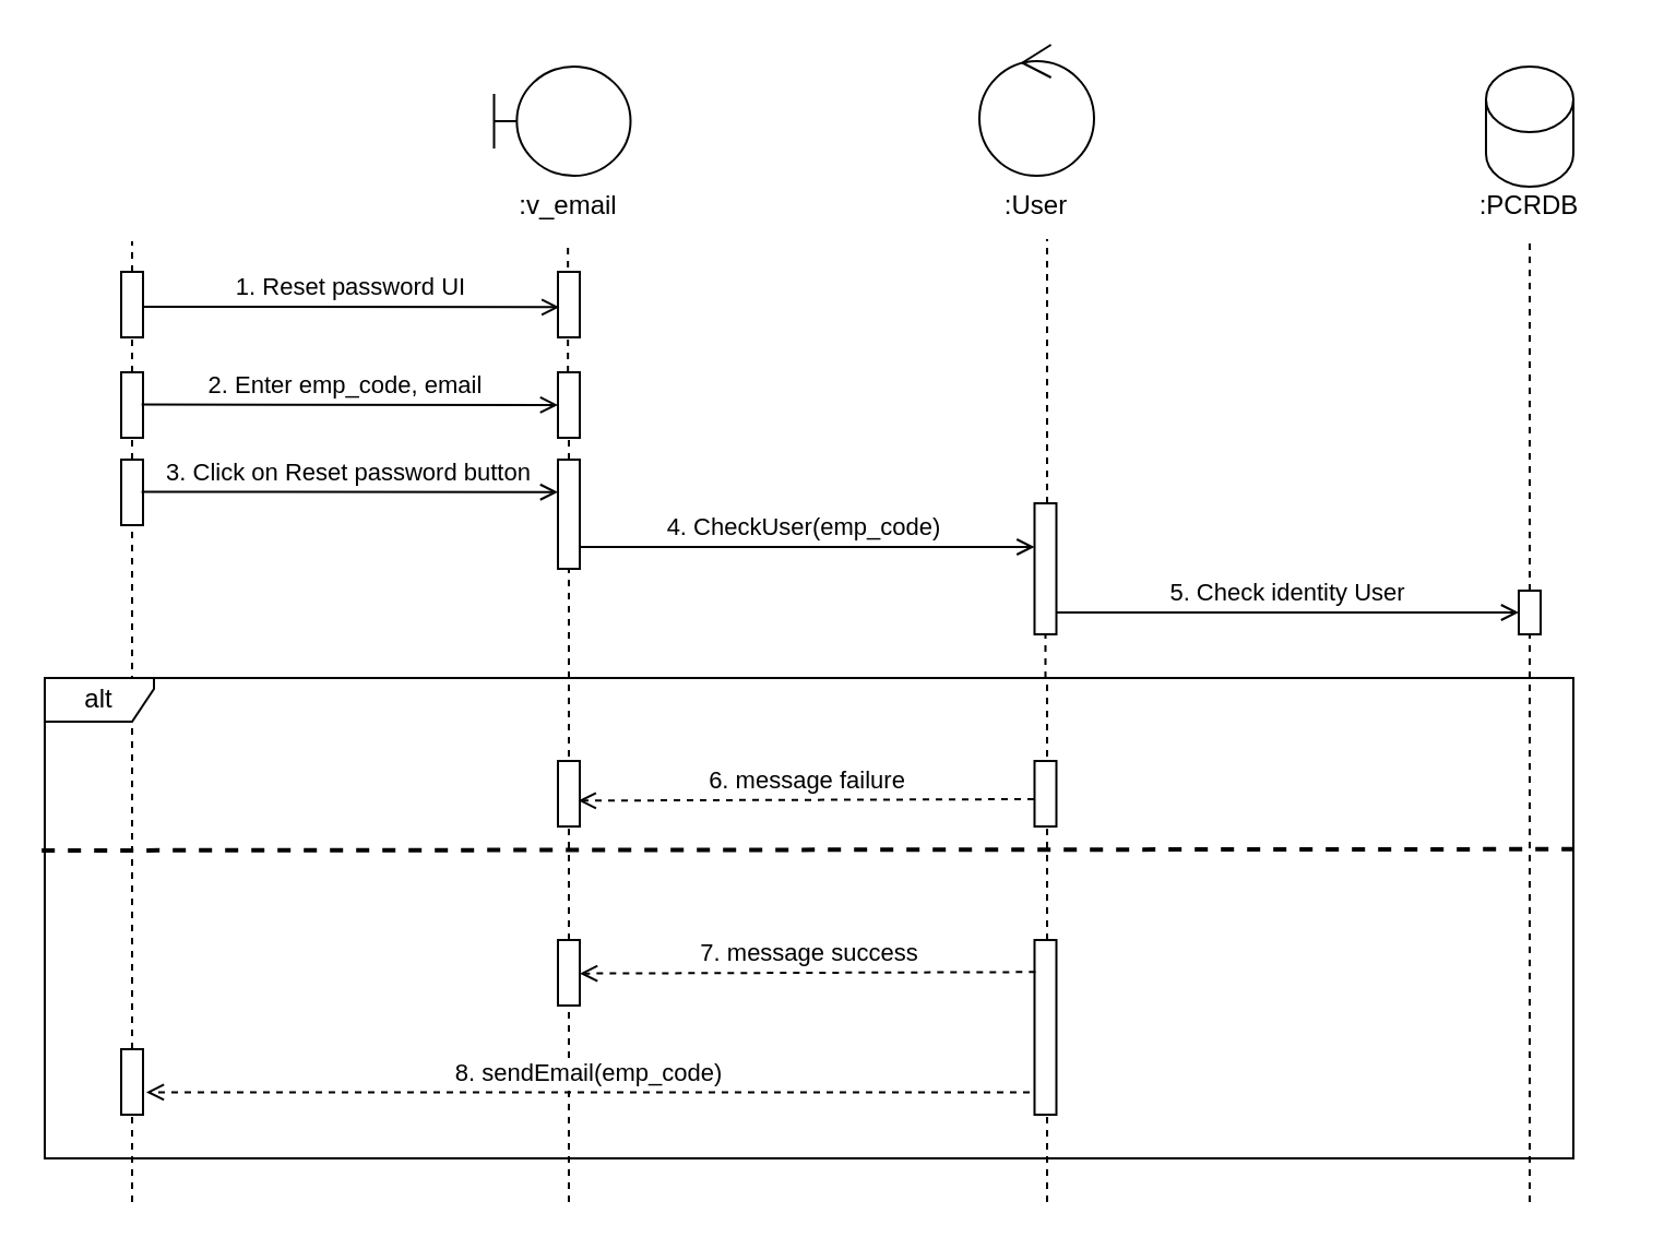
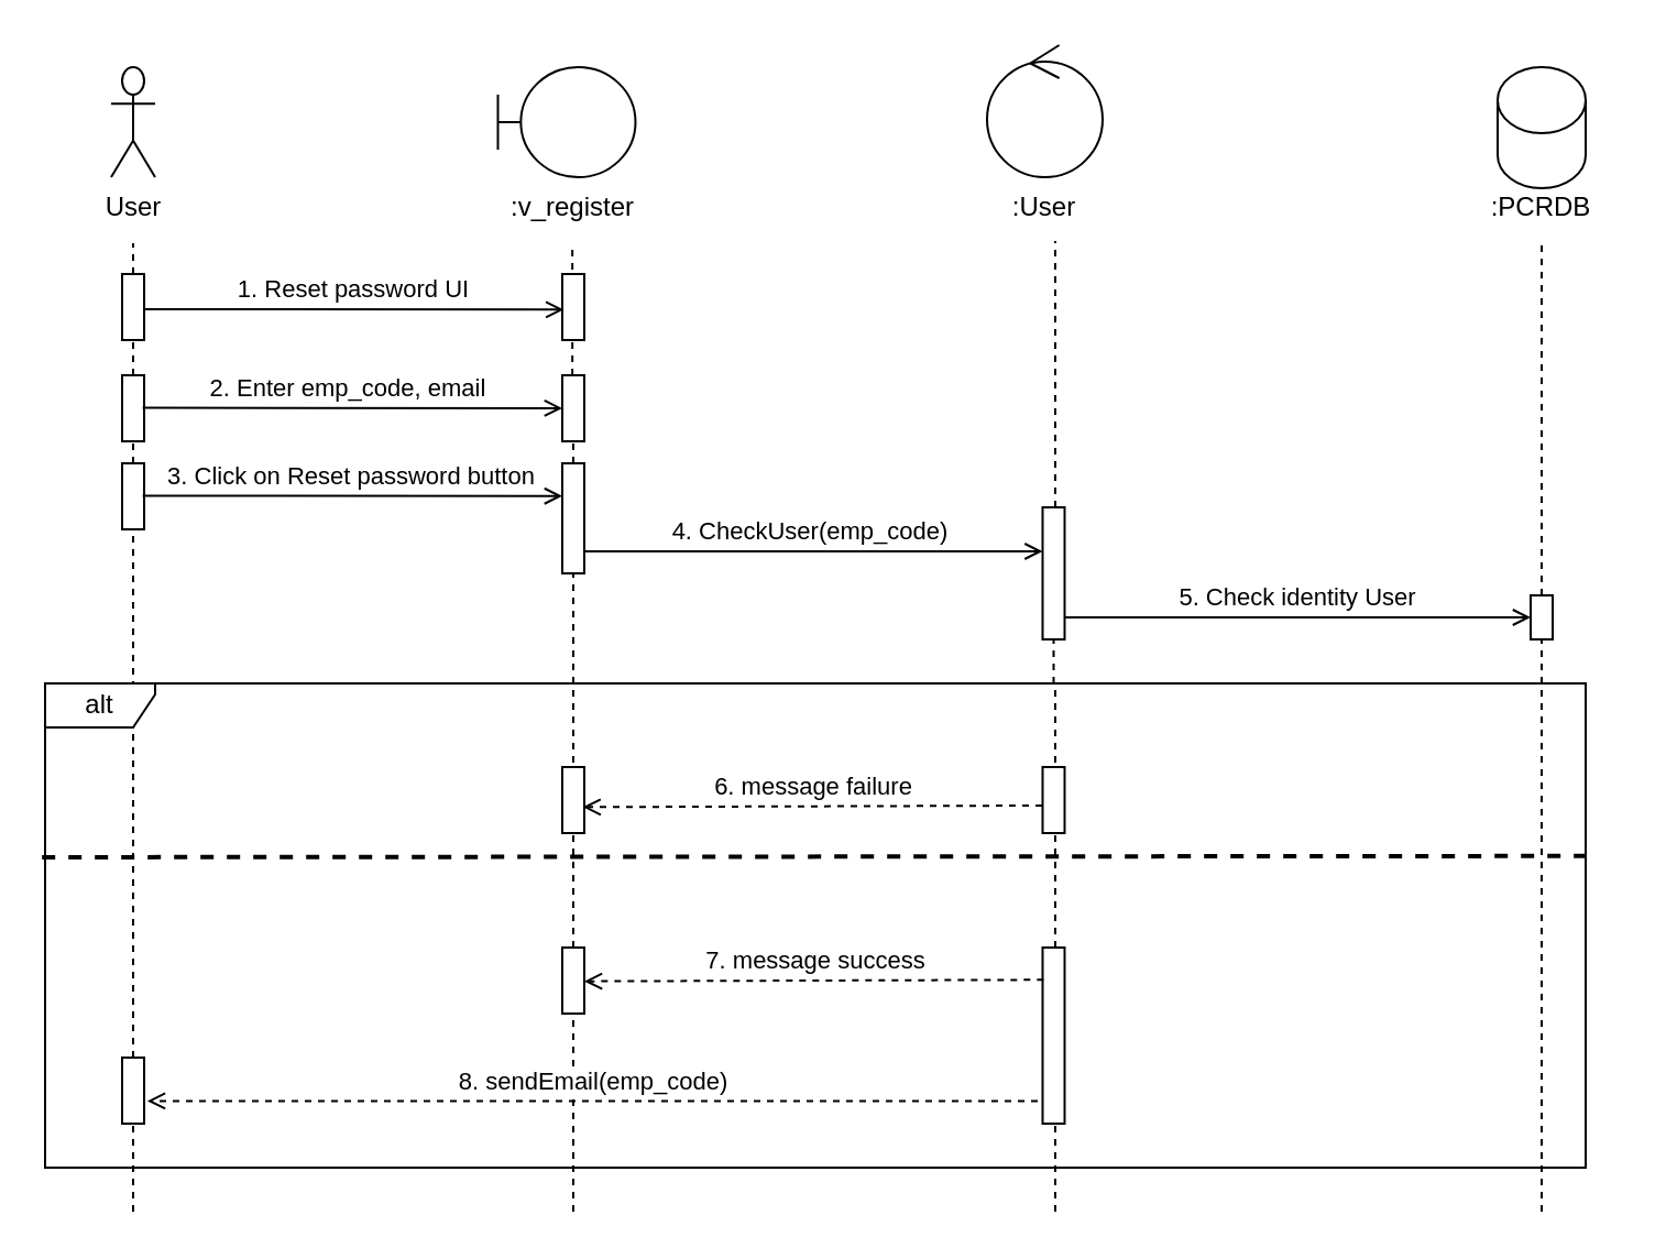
+ <mxCell id="2" value="User" style="shape=umlActor;verticalLabelPosition=bottom;verticalAlign=top;html=1;outlineConnect=0;" parent="1" vertex="1"><mxGeometry x="50" y="30" width="20" height="50" as="geometry" /></mxCell>
- <mxCell id="5" value=":v_email" style="text;align=center;fontStyle=0;verticalAlign=middle;spacingLeft=3;spacingRight=3;strokeColor=none;rotatable=0;points=[[0,0.5],[1,0.5]];portConstraint=eastwest;" parent="1" vertex="1"><mxGeometry x="220" y="80" width="80" height="26" as="geometry" /></mxCell>
+ <mxCell id="5" value=":v_register" style="text;align=center;fontStyle=0;verticalAlign=middle;spacingLeft=3;spacingRight=3;strokeColor=none;rotatable=0;points=[[0,0.5],[1,0.5]];portConstraint=eastwest;" parent="1" vertex="1"><mxGeometry x="220" y="80" width="80" height="26" as="geometry" /></mxCell>
